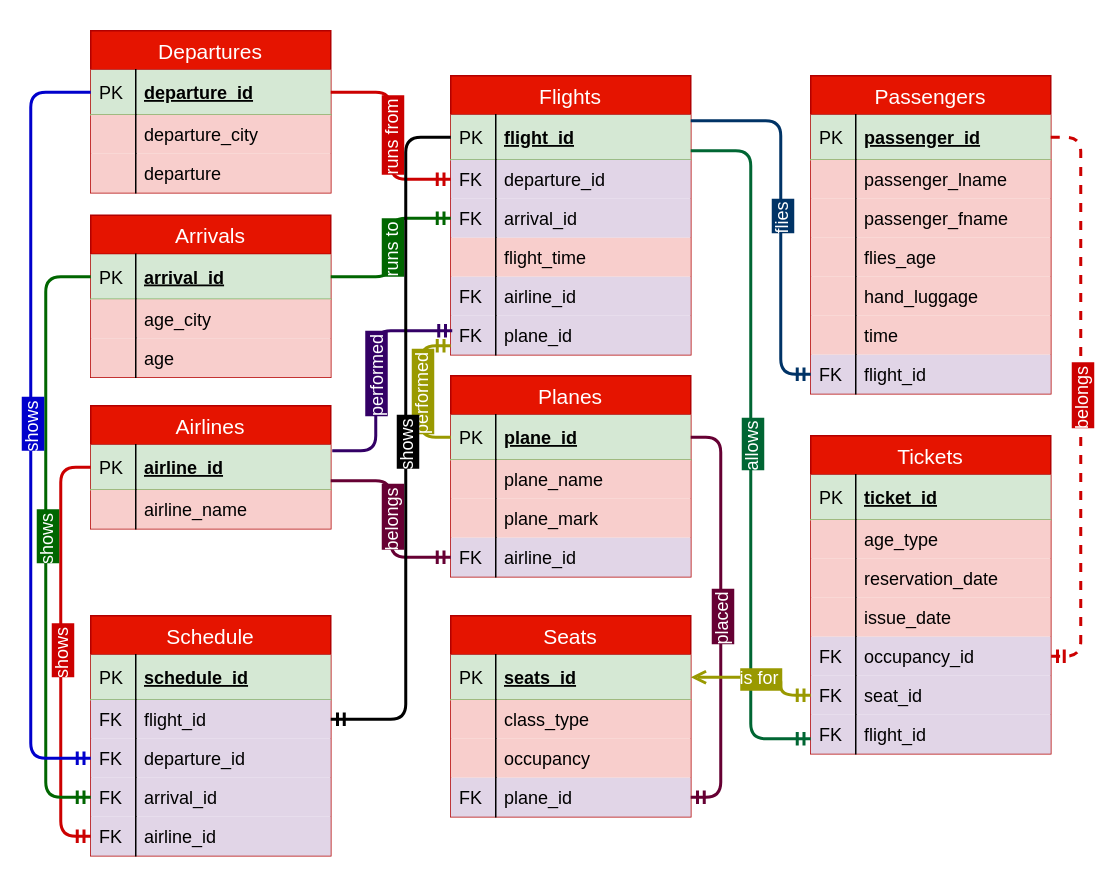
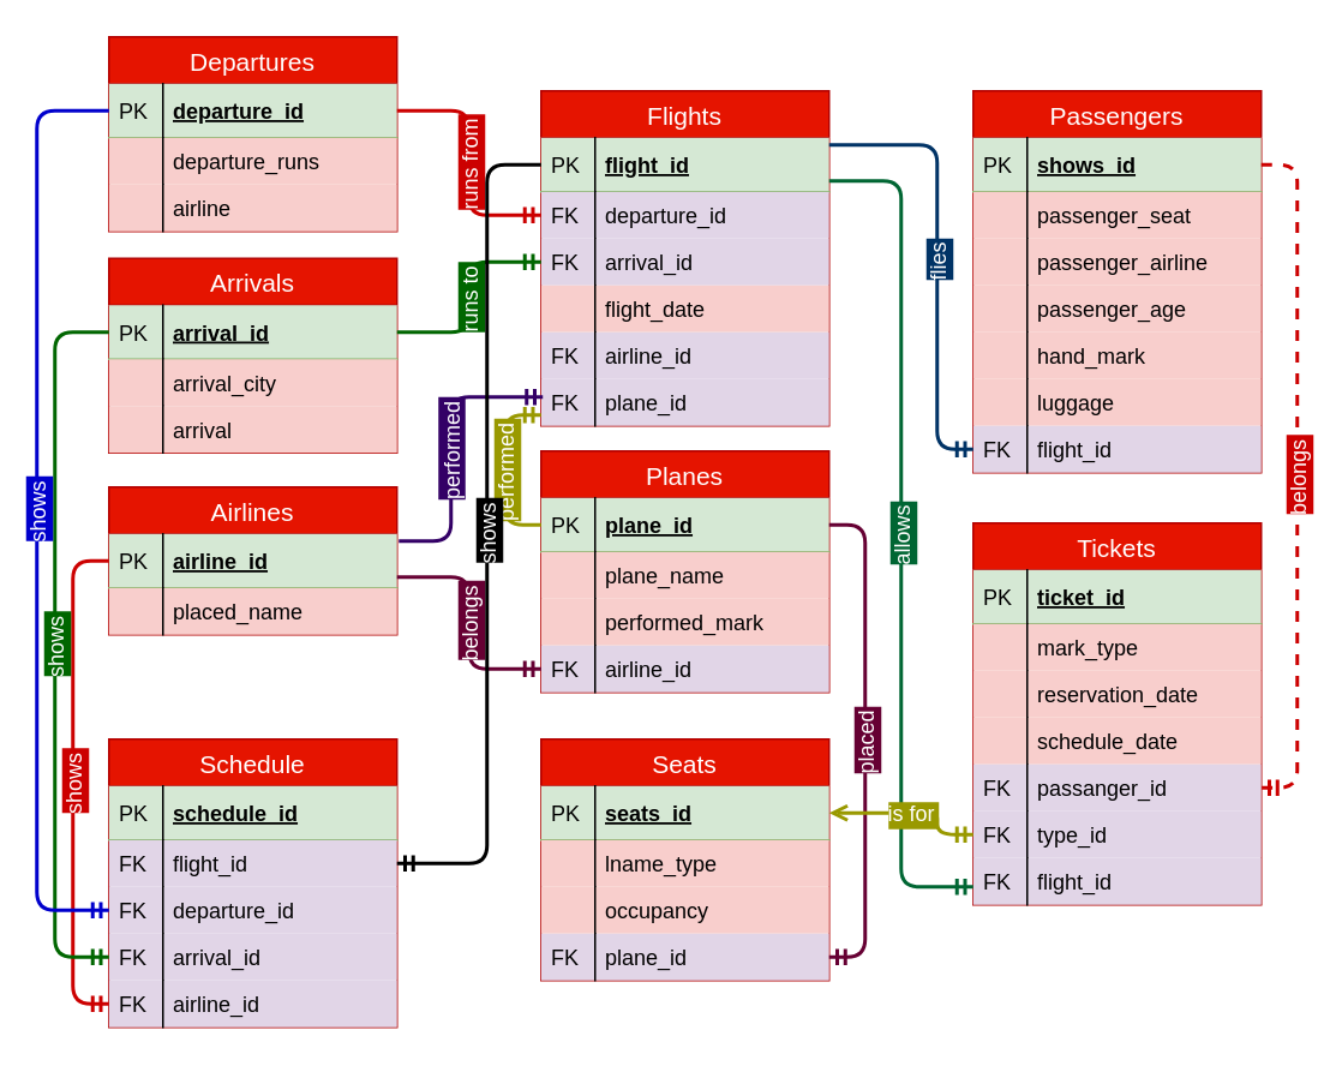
- <mxCell id="18" value="departure_city" style="shape=partialRectangle;top=0;left=0;right=0;bottom=0;align=left;verticalAlign=top;fillColor=#f8cecc;spacingLeft=34;spacingRight=4;overflow=hidden;rotatable=0;points=[[0,0.5],[1,0.5]];portConstraint=eastwest;dropTarget=0;fontSize=12;strokeColor=#b85450;" parent="15" vertex="1"><mxGeometry y="56" width="160" height="26" as="geometry" /></mxCell>
+ <mxCell id="18" value="departure_runs" style="shape=partialRectangle;top=0;left=0;right=0;bottom=0;align=left;verticalAlign=top;fillColor=#f8cecc;spacingLeft=34;spacingRight=4;overflow=hidden;rotatable=0;points=[[0,0.5],[1,0.5]];portConstraint=eastwest;dropTarget=0;fontSize=12;strokeColor=#b85450;" parent="15" vertex="1"><mxGeometry y="56" width="160" height="26" as="geometry" /></mxCell>
- <mxCell id="49" value="passenger_id" style="shape=partialRectangle;top=0;left=0;right=0;bottom=1;align=left;verticalAlign=middle;fillColor=#d5e8d4;spacingLeft=34;spacingRight=4;overflow=hidden;rotatable=0;points=[[0,0.5],[1,0.5]];portConstraint=eastwest;dropTarget=0;fontStyle=5;fontSize=12;strokeColor=#82b366;" parent="48" vertex="1"><mxGeometry y="26" width="160" height="30" as="geometry" /></mxCell>
+ <mxCell id="49" value="shows_id" style="shape=partialRectangle;top=0;left=0;right=0;bottom=1;align=left;verticalAlign=middle;fillColor=#d5e8d4;spacingLeft=34;spacingRight=4;overflow=hidden;rotatable=0;points=[[0,0.5],[1,0.5]];portConstraint=eastwest;dropTarget=0;fontStyle=5;fontSize=12;strokeColor=#82b366;" parent="48" vertex="1"><mxGeometry y="26" width="160" height="30" as="geometry" /></mxCell>
- <mxCell id="20" value="departure" style="shape=partialRectangle;top=0;left=0;right=0;bottom=0;align=left;verticalAlign=top;fillColor=#f8cecc;spacingLeft=34;spacingRight=4;overflow=hidden;rotatable=0;points=[[0,0.5],[1,0.5]];portConstraint=eastwest;dropTarget=0;fontSize=12;strokeColor=#b85450;" parent="15" vertex="1"><mxGeometry y="82" width="160" height="26" as="geometry" /></mxCell>
+ <mxCell id="20" value="airline" style="shape=partialRectangle;top=0;left=0;right=0;bottom=0;align=left;verticalAlign=top;fillColor=#f8cecc;spacingLeft=34;spacingRight=4;overflow=hidden;rotatable=0;points=[[0,0.5],[1,0.5]];portConstraint=eastwest;dropTarget=0;fontSize=12;strokeColor=#b85450;" parent="15" vertex="1"><mxGeometry y="82" width="160" height="26" as="geometry" /></mxCell>
- <mxCell id="51" value="passenger_lname" style="shape=partialRectangle;top=0;left=0;right=0;bottom=0;align=left;verticalAlign=top;fillColor=#f8cecc;spacingLeft=34;spacingRight=4;overflow=hidden;rotatable=0;points=[[0,0.5],[1,0.5]];portConstraint=eastwest;dropTarget=0;fontSize=12;strokeColor=#b85450;" parent="48" vertex="1"><mxGeometry y="56" width="160" height="26" as="geometry" /></mxCell>
+ <mxCell id="51" value="passenger_seat" style="shape=partialRectangle;top=0;left=0;right=0;bottom=0;align=left;verticalAlign=top;fillColor=#f8cecc;spacingLeft=34;spacingRight=4;overflow=hidden;rotatable=0;points=[[0,0.5],[1,0.5]];portConstraint=eastwest;dropTarget=0;fontSize=12;strokeColor=#b85450;" parent="48" vertex="1"><mxGeometry y="56" width="160" height="26" as="geometry" /></mxCell>
- <mxCell id="53" value="passenger_fname" style="shape=partialRectangle;top=0;left=0;right=0;bottom=0;align=left;verticalAlign=top;fillColor=#f8cecc;spacingLeft=34;spacingRight=4;overflow=hidden;rotatable=0;points=[[0,0.5],[1,0.5]];portConstraint=eastwest;dropTarget=0;fontSize=12;strokeColor=#b85450;" parent="48" vertex="1"><mxGeometry y="82" width="160" height="26" as="geometry" /></mxCell>
+ <mxCell id="53" value="passenger_airline" style="shape=partialRectangle;top=0;left=0;right=0;bottom=0;align=left;verticalAlign=top;fillColor=#f8cecc;spacingLeft=34;spacingRight=4;overflow=hidden;rotatable=0;points=[[0,0.5],[1,0.5]];portConstraint=eastwest;dropTarget=0;fontSize=12;strokeColor=#b85450;" parent="48" vertex="1"><mxGeometry y="82" width="160" height="26" as="geometry" /></mxCell>
- <mxCell id="9" value="flight_time" style="shape=partialRectangle;top=0;left=0;right=0;bottom=0;align=left;verticalAlign=top;fillColor=#f8cecc;spacingLeft=34;spacingRight=4;overflow=hidden;rotatable=0;points=[[0,0.5],[1,0.5]];portConstraint=eastwest;dropTarget=0;fontSize=12;strokeColor=#b85450;" parent="2" vertex="1"><mxGeometry y="108" width="160" height="26" as="geometry" /></mxCell>
+ <mxCell id="9" value="flight_date" style="shape=partialRectangle;top=0;left=0;right=0;bottom=0;align=left;verticalAlign=top;fillColor=#f8cecc;spacingLeft=34;spacingRight=4;overflow=hidden;rotatable=0;points=[[0,0.5],[1,0.5]];portConstraint=eastwest;dropTarget=0;fontSize=12;strokeColor=#b85450;" parent="2" vertex="1"><mxGeometry y="108" width="160" height="26" as="geometry" /></mxCell>
- <mxCell id="55" value="flies_age" style="shape=partialRectangle;top=0;left=0;right=0;bottom=0;align=left;verticalAlign=top;fillColor=#f8cecc;spacingLeft=34;spacingRight=4;overflow=hidden;rotatable=0;points=[[0,0.5],[1,0.5]];portConstraint=eastwest;dropTarget=0;fontSize=12;strokeColor=#b85450;" parent="48" vertex="1"><mxGeometry y="108" width="160" height="26" as="geometry" /></mxCell>
+ <mxCell id="55" value="passenger_age" style="shape=partialRectangle;top=0;left=0;right=0;bottom=0;align=left;verticalAlign=top;fillColor=#f8cecc;spacingLeft=34;spacingRight=4;overflow=hidden;rotatable=0;points=[[0,0.5],[1,0.5]];portConstraint=eastwest;dropTarget=0;fontSize=12;strokeColor=#b85450;" parent="48" vertex="1"><mxGeometry y="108" width="160" height="26" as="geometry" /></mxCell>
- <mxCell id="57" value="hand_luggage" style="shape=partialRectangle;top=0;left=0;right=0;bottom=0;align=left;verticalAlign=top;fillColor=#f8cecc;spacingLeft=34;spacingRight=4;overflow=hidden;rotatable=0;points=[[0,0.5],[1,0.5]];portConstraint=eastwest;dropTarget=0;fontSize=12;strokeColor=#b85450;" parent="48" vertex="1"><mxGeometry y="134" width="160" height="26" as="geometry" /></mxCell>
+ <mxCell id="57" value="hand_mark" style="shape=partialRectangle;top=0;left=0;right=0;bottom=0;align=left;verticalAlign=top;fillColor=#f8cecc;spacingLeft=34;spacingRight=4;overflow=hidden;rotatable=0;points=[[0,0.5],[1,0.5]];portConstraint=eastwest;dropTarget=0;fontSize=12;strokeColor=#b85450;" parent="48" vertex="1"><mxGeometry y="134" width="160" height="26" as="geometry" /></mxCell>
- <mxCell id="25" value="age_city" style="shape=partialRectangle;top=0;left=0;right=0;bottom=0;align=left;verticalAlign=top;fillColor=#f8cecc;spacingLeft=34;spacingRight=4;overflow=hidden;rotatable=0;points=[[0,0.5],[1,0.5]];portConstraint=eastwest;dropTarget=0;fontSize=12;strokeColor=#b85450;" parent="22" vertex="1"><mxGeometry y="56" width="160" height="26" as="geometry" /></mxCell>
+ <mxCell id="25" value="arrival_city" style="shape=partialRectangle;top=0;left=0;right=0;bottom=0;align=left;verticalAlign=top;fillColor=#f8cecc;spacingLeft=34;spacingRight=4;overflow=hidden;rotatable=0;points=[[0,0.5],[1,0.5]];portConstraint=eastwest;dropTarget=0;fontSize=12;strokeColor=#b85450;" parent="22" vertex="1"><mxGeometry y="56" width="160" height="26" as="geometry" /></mxCell>
- <mxCell id="59" value="time" style="shape=partialRectangle;top=0;left=0;right=0;bottom=0;align=left;verticalAlign=top;fillColor=#f8cecc;spacingLeft=34;spacingRight=4;overflow=hidden;rotatable=0;points=[[0,0.5],[1,0.5]];portConstraint=eastwest;dropTarget=0;fontSize=12;strokeColor=#b85450;" parent="48" vertex="1"><mxGeometry y="160" width="160" height="26" as="geometry" /></mxCell>
+ <mxCell id="59" value="luggage" style="shape=partialRectangle;top=0;left=0;right=0;bottom=0;align=left;verticalAlign=top;fillColor=#f8cecc;spacingLeft=34;spacingRight=4;overflow=hidden;rotatable=0;points=[[0,0.5],[1,0.5]];portConstraint=eastwest;dropTarget=0;fontSize=12;strokeColor=#b85450;" parent="48" vertex="1"><mxGeometry y="160" width="160" height="26" as="geometry" /></mxCell>
- <mxCell id="27" value="age" style="shape=partialRectangle;top=0;left=0;right=0;bottom=0;align=left;verticalAlign=top;fillColor=#f8cecc;spacingLeft=34;spacingRight=4;overflow=hidden;rotatable=0;points=[[0,0.5],[1,0.5]];portConstraint=eastwest;dropTarget=0;fontSize=12;strokeColor=#b85450;" parent="22" vertex="1"><mxGeometry y="82" width="160" height="26" as="geometry" /></mxCell>
+ <mxCell id="27" value="arrival" style="shape=partialRectangle;top=0;left=0;right=0;bottom=0;align=left;verticalAlign=top;fillColor=#f8cecc;spacingLeft=34;spacingRight=4;overflow=hidden;rotatable=0;points=[[0,0.5],[1,0.5]];portConstraint=eastwest;dropTarget=0;fontSize=12;strokeColor=#b85450;" parent="22" vertex="1"><mxGeometry y="82" width="160" height="26" as="geometry" /></mxCell>
- <mxCell id="34" value="airline_name" style="shape=partialRectangle;top=0;left=0;right=0;bottom=0;align=left;verticalAlign=top;fillColor=#f8cecc;spacingLeft=34;spacingRight=4;overflow=hidden;rotatable=0;points=[[0,0.5],[1,0.5]];portConstraint=eastwest;dropTarget=0;fontSize=12;strokeColor=#b85450;" parent="31" vertex="1"><mxGeometry y="56" width="160" height="26" as="geometry" /></mxCell>
+ <mxCell id="34" value="placed_name" style="shape=partialRectangle;top=0;left=0;right=0;bottom=0;align=left;verticalAlign=top;fillColor=#f8cecc;spacingLeft=34;spacingRight=4;overflow=hidden;rotatable=0;points=[[0,0.5],[1,0.5]];portConstraint=eastwest;dropTarget=0;fontSize=12;strokeColor=#b85450;" parent="31" vertex="1"><mxGeometry y="56" width="160" height="26" as="geometry" /></mxCell>
- <mxCell id="41" value="plane_mark" style="shape=partialRectangle;top=0;left=0;right=0;bottom=0;align=left;verticalAlign=top;fillColor=#f8cecc;spacingLeft=34;spacingRight=4;overflow=hidden;rotatable=0;points=[[0,0.5],[1,0.5]];portConstraint=eastwest;dropTarget=0;fontSize=12;strokeColor=#b85450;" parent="36" vertex="1"><mxGeometry y="82" width="160" height="26" as="geometry" /></mxCell>
+ <mxCell id="41" value="performed_mark" style="shape=partialRectangle;top=0;left=0;right=0;bottom=0;align=left;verticalAlign=top;fillColor=#f8cecc;spacingLeft=34;spacingRight=4;overflow=hidden;rotatable=0;points=[[0,0.5],[1,0.5]];portConstraint=eastwest;dropTarget=0;fontSize=12;strokeColor=#b85450;" parent="36" vertex="1"><mxGeometry y="82" width="160" height="26" as="geometry" /></mxCell>
- <mxCell id="77" value="age_type" style="shape=partialRectangle;top=0;left=0;right=0;bottom=0;align=left;verticalAlign=top;fillColor=#f8cecc;spacingLeft=34;spacingRight=4;overflow=hidden;rotatable=0;points=[[0,0.5],[1,0.5]];portConstraint=eastwest;dropTarget=0;fontSize=12;strokeColor=#b85450;" parent="74" vertex="1"><mxGeometry y="56" width="160" height="26" as="geometry" /></mxCell>
+ <mxCell id="77" value="mark_type" style="shape=partialRectangle;top=0;left=0;right=0;bottom=0;align=left;verticalAlign=top;fillColor=#f8cecc;spacingLeft=34;spacingRight=4;overflow=hidden;rotatable=0;points=[[0,0.5],[1,0.5]];portConstraint=eastwest;dropTarget=0;fontSize=12;strokeColor=#b85450;" parent="74" vertex="1"><mxGeometry y="56" width="160" height="26" as="geometry" /></mxCell>
- <mxCell id="81" value="issue_date" style="shape=partialRectangle;top=0;left=0;right=0;bottom=0;align=left;verticalAlign=top;fillColor=#f8cecc;spacingLeft=34;spacingRight=4;overflow=hidden;rotatable=0;points=[[0,0.5],[1,0.5]];portConstraint=eastwest;dropTarget=0;fontSize=12;strokeColor=#b85450;" parent="74" vertex="1"><mxGeometry y="108" width="160" height="26" as="geometry" /></mxCell>
+ <mxCell id="81" value="schedule_date" style="shape=partialRectangle;top=0;left=0;right=0;bottom=0;align=left;verticalAlign=top;fillColor=#f8cecc;spacingLeft=34;spacingRight=4;overflow=hidden;rotatable=0;points=[[0,0.5],[1,0.5]];portConstraint=eastwest;dropTarget=0;fontSize=12;strokeColor=#b85450;" parent="74" vertex="1"><mxGeometry y="108" width="160" height="26" as="geometry" /></mxCell>
- <mxCell id="83" value="occupancy_id" style="shape=partialRectangle;top=0;left=0;right=0;bottom=0;align=left;verticalAlign=top;fillColor=#e1d5e7;spacingLeft=34;spacingRight=4;overflow=hidden;rotatable=0;points=[[0,0.5],[1,0.5]];portConstraint=eastwest;dropTarget=0;fontSize=12;strokeColor=#9673a6;" parent="74" vertex="1"><mxGeometry y="134" width="160" height="26" as="geometry" /></mxCell>
+ <mxCell id="83" value="passanger_id" style="shape=partialRectangle;top=0;left=0;right=0;bottom=0;align=left;verticalAlign=top;fillColor=#e1d5e7;spacingLeft=34;spacingRight=4;overflow=hidden;rotatable=0;points=[[0,0.5],[1,0.5]];portConstraint=eastwest;dropTarget=0;fontSize=12;strokeColor=#9673a6;" parent="74" vertex="1"><mxGeometry y="134" width="160" height="26" as="geometry" /></mxCell>
- <mxCell id="85" value="seat_id" style="shape=partialRectangle;top=0;left=0;right=0;bottom=0;align=left;verticalAlign=top;fillColor=#e1d5e7;spacingLeft=34;spacingRight=4;overflow=hidden;rotatable=0;points=[[0,0.5],[1,0.5]];portConstraint=eastwest;dropTarget=0;fontSize=12;strokeColor=#9673a6;" parent="74" vertex="1"><mxGeometry y="160" width="160" height="26" as="geometry" /></mxCell>
+ <mxCell id="85" value="type_id" style="shape=partialRectangle;top=0;left=0;right=0;bottom=0;align=left;verticalAlign=top;fillColor=#e1d5e7;spacingLeft=34;spacingRight=4;overflow=hidden;rotatable=0;points=[[0,0.5],[1,0.5]];portConstraint=eastwest;dropTarget=0;fontSize=12;strokeColor=#9673a6;" parent="74" vertex="1"><mxGeometry y="160" width="160" height="26" as="geometry" /></mxCell>
- <mxCell id="67" value="class_type" style="shape=partialRectangle;top=0;left=0;right=0;bottom=0;align=left;verticalAlign=top;fillColor=#f8cecc;spacingLeft=34;spacingRight=4;overflow=hidden;rotatable=0;points=[[0,0.5],[1,0.5]];portConstraint=eastwest;dropTarget=0;fontSize=12;strokeColor=#b85450;" parent="64" vertex="1"><mxGeometry y="56" width="160" height="26" as="geometry" /></mxCell>
+ <mxCell id="67" value="lname_type" style="shape=partialRectangle;top=0;left=0;right=0;bottom=0;align=left;verticalAlign=top;fillColor=#f8cecc;spacingLeft=34;spacingRight=4;overflow=hidden;rotatable=0;points=[[0,0.5],[1,0.5]];portConstraint=eastwest;dropTarget=0;fontSize=12;strokeColor=#b85450;" parent="64" vertex="1"><mxGeometry y="56" width="160" height="26" as="geometry" /></mxCell>
